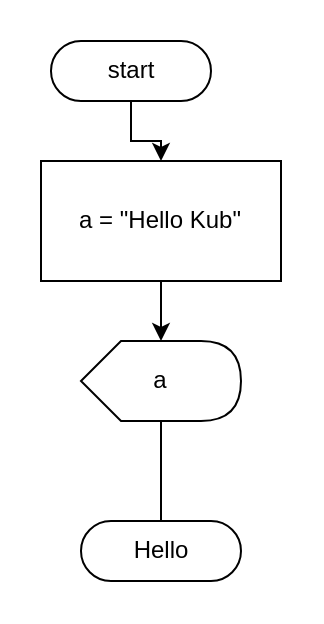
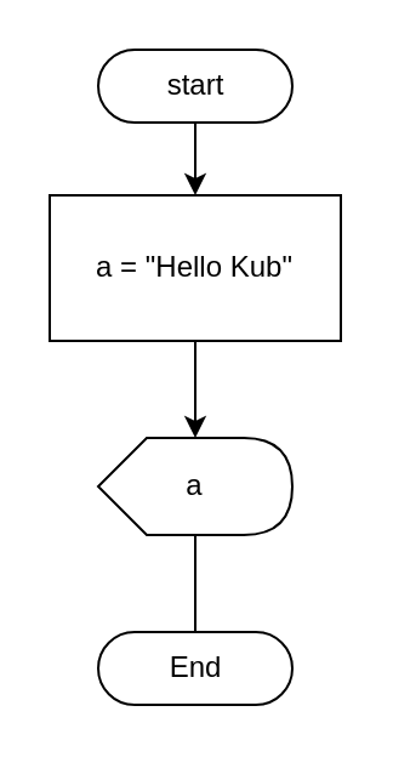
- <mxCell id="3" value="start" style="html=1;dashed=0;whitespace=wrap;shape=mxgraph.dfd.start" vertex="1" parent="1"><mxGeometry x="25" y="20" width="80" height="30" as="geometry" /></mxCell>
+ <mxCell id="3" value="start" style="html=1;dashed=0;whitespace=wrap;shape=mxgraph.dfd.start" vertex="1" parent="1"><mxGeometry x="40" y="20" width="80" height="30" as="geometry" /></mxCell>
- <mxCell id="7" value="a" style="shape=display;whiteSpace=wrap;html=1;" vertex="1" parent="1"><mxGeometry x="40" y="170" width="80" height="40" as="geometry" /></mxCell>
+ <mxCell id="7" value="a" style="shape=display;whiteSpace=wrap;html=1;" vertex="1" parent="1"><mxGeometry x="40" y="180" width="80" height="40" as="geometry" /></mxCell>
- <mxCell id="8" value="Hello" style="html=1;dashed=0;whitespace=wrap;shape=mxgraph.dfd.start" vertex="1" parent="1"><mxGeometry x="40" y="260" width="80" height="30" as="geometry" /></mxCell>
+ <mxCell id="8" value="End" style="html=1;dashed=0;whitespace=wrap;shape=mxgraph.dfd.start" vertex="1" parent="1"><mxGeometry x="40" y="260" width="80" height="30" as="geometry" /></mxCell>
